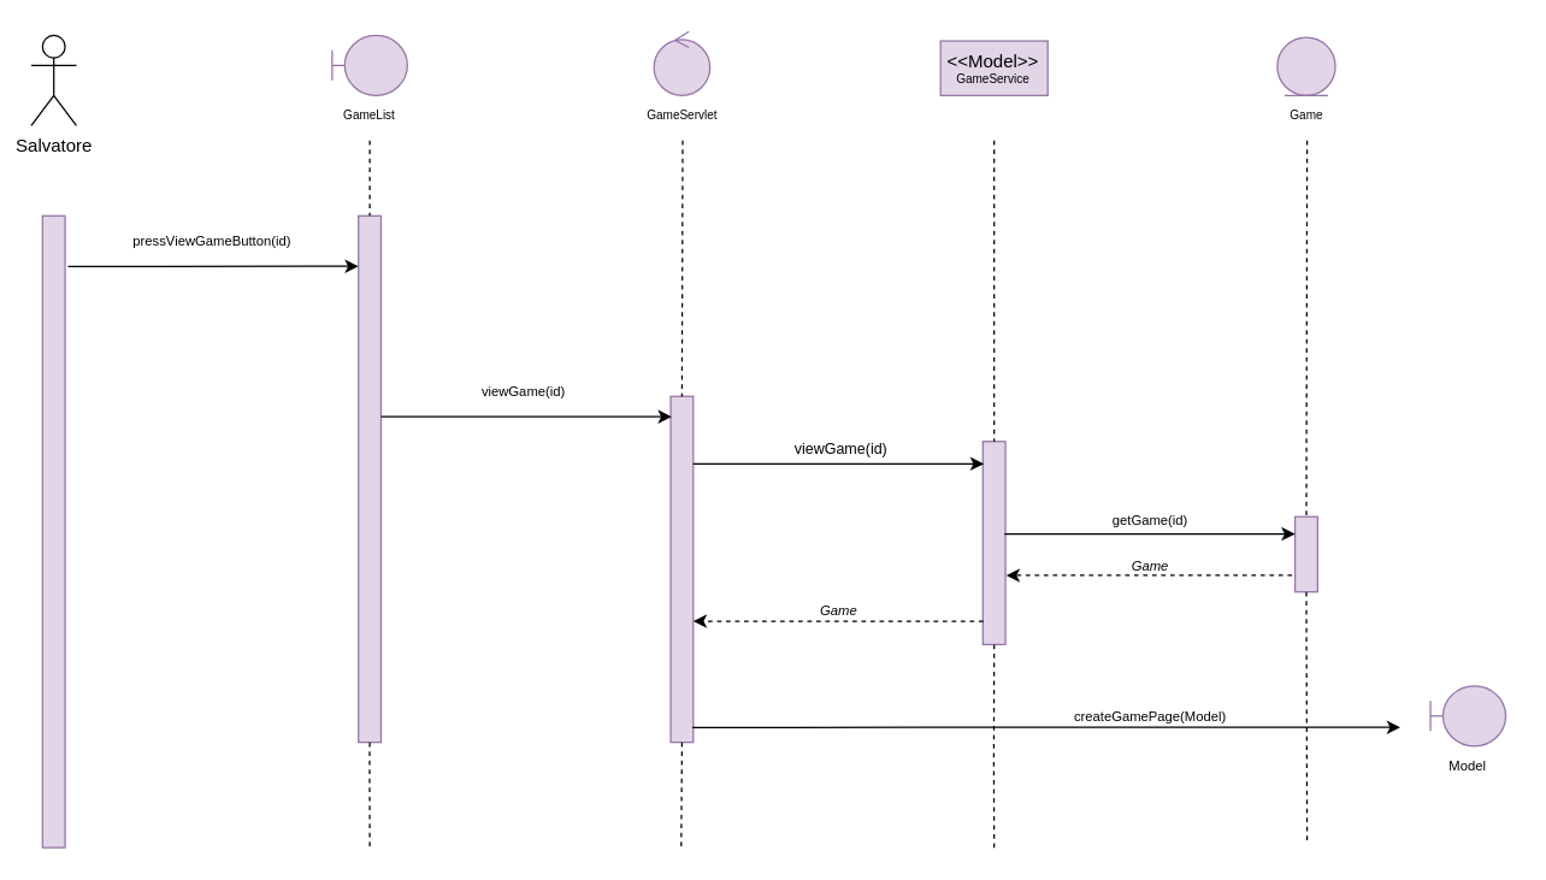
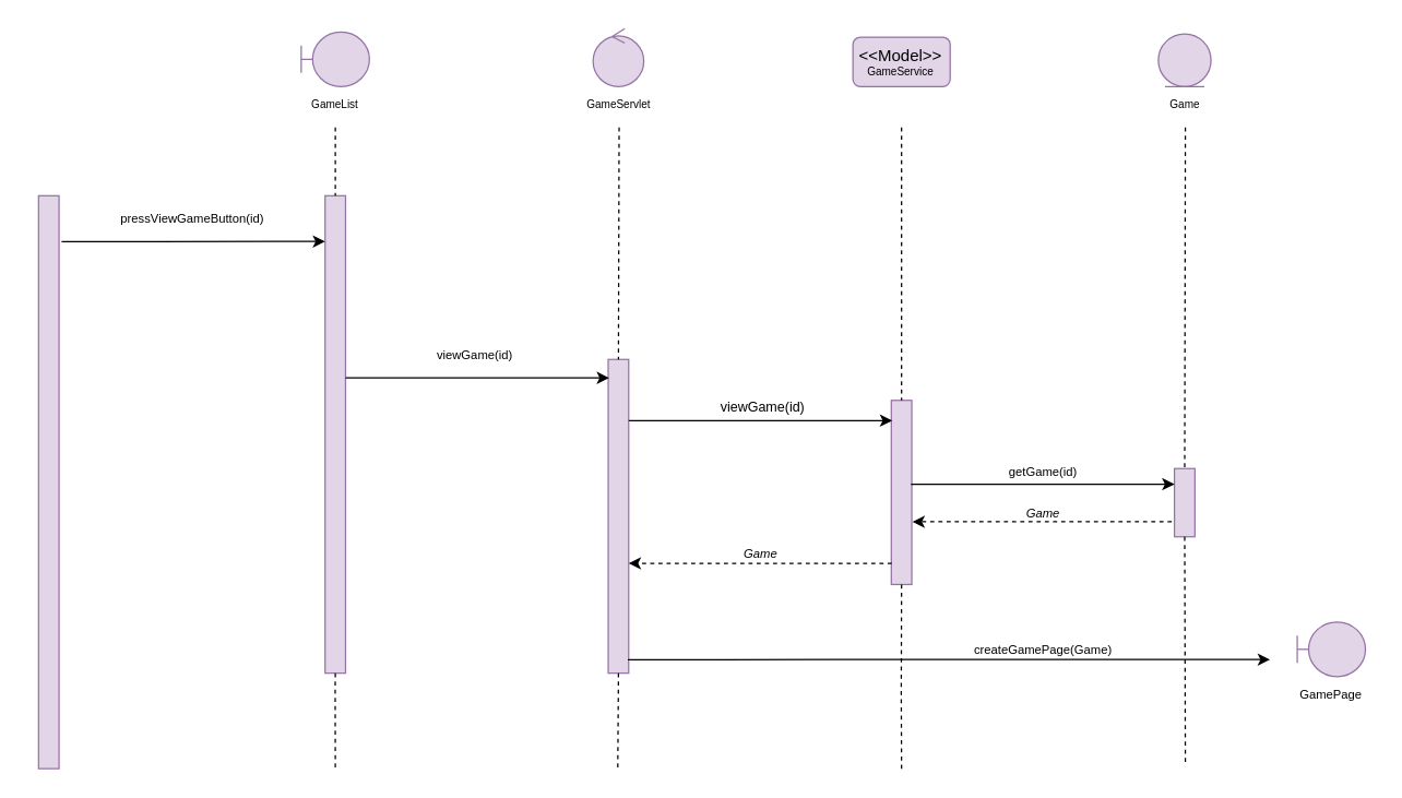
- <mxCell id="36" value="&lt;div&gt;&amp;lt;&amp;lt;Model&amp;gt;&amp;gt;&lt;/div&gt;&lt;div style=&quot;font-size: 8px&quot;&gt;GameService&lt;/div&gt;" style="rounded=0;whiteSpace=wrap;html=1;fillColor=#e1d5e7;strokeColor=#9673a6;" vertex="1" parent="1"><mxGeometry x="624.38" y="26.75" width="71.25" height="36.25" as="geometry" /></mxCell>
+ <mxCell id="36" value="&lt;div&gt;&amp;lt;&amp;lt;Model&amp;gt;&amp;gt;&lt;/div&gt;&lt;div style=&quot;font-size: 8px&quot;&gt;GameService&lt;/div&gt;" style="whiteSpace=wrap;html=1;fillColor=#e1d5e7;strokeColor=#9673a6;rounded=1;" vertex="1" parent="1"><mxGeometry x="624.38" y="26.75" width="71.25" height="36.25" as="geometry" /></mxCell>
- <mxCell id="2" value="Salvatore" style="shape=umlActor;verticalLabelPosition=bottom;verticalAlign=top;html=1;outlineConnect=0;" vertex="1" parent="1"><mxGeometry x="20" y="23" width="30" height="60" as="geometry" /></mxCell>
- <mxCell id="30" value="createGamePage(Model)" style="text;html=1;strokeColor=none;fillColor=none;align=center;verticalAlign=middle;whiteSpace=wrap;rounded=0;fontSize=9;" vertex="1" parent="1"><mxGeometry x="694.38" y="473" width="140" height="5" as="geometry" /></mxCell>
+ <mxCell id="30" value="createGamePage(Game)" style="text;html=1;strokeColor=none;fillColor=none;align=center;verticalAlign=middle;whiteSpace=wrap;rounded=0;fontSize=9;" vertex="1" parent="1"><mxGeometry x="694.38" y="473" width="140" height="5" as="geometry" /></mxCell>
- <mxCell id="33" value="&lt;font style=&quot;font-size: 9px&quot;&gt;Model&lt;/font&gt;" style="text;html=1;strokeColor=none;fillColor=none;align=center;verticalAlign=middle;whiteSpace=wrap;rounded=0;" vertex="1" parent="1"><mxGeometry x="945" y="493" width="60" height="30" as="geometry" /></mxCell>
+ <mxCell id="33" value="&lt;font style=&quot;font-size: 9px&quot;&gt;GamePage&lt;/font&gt;" style="text;html=1;strokeColor=none;fillColor=none;align=center;verticalAlign=middle;whiteSpace=wrap;rounded=0;" vertex="1" parent="1"><mxGeometry x="945" y="493" width="60" height="30" as="geometry" /></mxCell>
